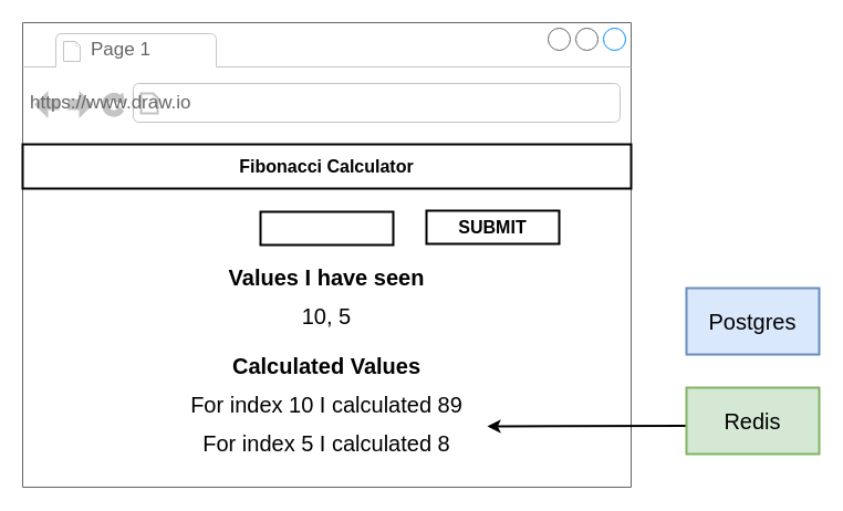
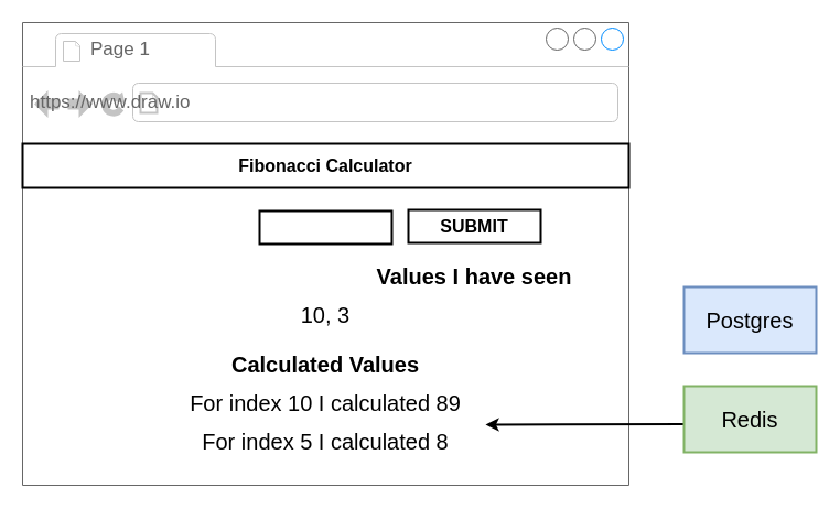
- <mxCell id="7" value="SUBMIT" style="rounded=0;whiteSpace=wrap;html=1;strokeWidth=2;fontSize=16;fontStyle=1" vertex="1" parent="2"><mxGeometry x="365" y="170" width="120" height="30" as="geometry" /></mxCell>
+ <mxCell id="7" value="SUBMIT" style="rounded=0;whiteSpace=wrap;html=1;strokeWidth=2;fontSize=16;fontStyle=1" vertex="1" parent="2"><mxGeometry x="350" y="170" width="120" height="30" as="geometry" /></mxCell>
- <mxCell id="8" value="&lt;font style=&quot;font-size: 20px&quot;&gt;Values I have seen&lt;/font&gt;" style="text;html=1;strokeColor=none;fillColor=none;align=center;verticalAlign=middle;whiteSpace=wrap;rounded=0;fontSize=16;fontStyle=1" vertex="1" parent="2"><mxGeometry x="175" y="220" width="200" height="20" as="geometry" /></mxCell>
+ <mxCell id="8" value="&lt;font style=&quot;font-size: 20px&quot;&gt;Values I have seen&lt;/font&gt;" style="text;html=1;strokeColor=none;fillColor=none;align=center;verticalAlign=middle;whiteSpace=wrap;rounded=0;fontSize=16;fontStyle=1" vertex="1" parent="2"><mxGeometry x="310" y="220" width="200" height="20" as="geometry" /></mxCell>
- <mxCell id="9" value="10, 5" style="text;html=1;strokeColor=none;fillColor=none;align=center;verticalAlign=middle;whiteSpace=wrap;rounded=0;fontSize=20;fontStyle=0" vertex="1" parent="2"><mxGeometry x="190" y="250" width="170" height="30" as="geometry" /></mxCell>
+ <mxCell id="9" value="10, 3" style="text;html=1;strokeColor=none;fillColor=none;align=center;verticalAlign=middle;whiteSpace=wrap;rounded=0;fontSize=20;fontStyle=0" vertex="1" parent="2"><mxGeometry x="190" y="250" width="170" height="30" as="geometry" /></mxCell>
